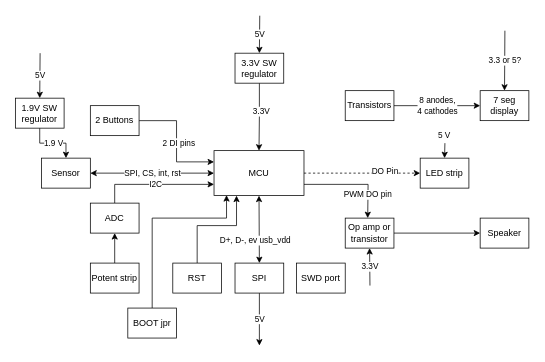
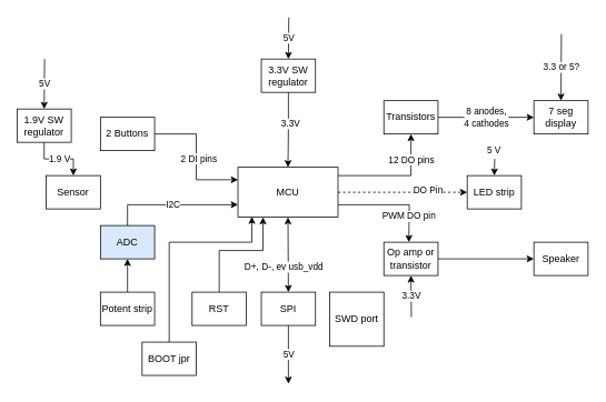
+ <mxCell id="2" style="edgeStyle=orthogonalEdgeStyle;rounded=0;orthogonalLoop=1;jettySize=auto;html=1;entryX=0.5;entryY=1;entryDx=0;entryDy=0;" edge="1" parent="1" source="7" target="13"><mxGeometry relative="1" as="geometry"><Array as="points"><mxPoint x="493" y="210" /></Array></mxGeometry></mxCell>
+ <mxCell id="3" value="12 DO pins" style="edgeLabel;html=1;align=center;verticalAlign=middle;resizable=0;points=[];" vertex="1" connectable="0" parent="2"><mxGeometry x="0.371" y="1" relative="1" as="geometry"><mxPoint x="0.99" y="-13.26" as="offset" /></mxGeometry></mxCell>
- <mxCell id="26" value="SPI, CS, int, rst" style="edgeStyle=orthogonalEdgeStyle;rounded=0;orthogonalLoop=1;jettySize=auto;html=1;entryX=0;entryY=0.5;entryDx=0;entryDy=0;startArrow=classic;startFill=1;" edge="1" parent="1" source="27" target="7"><mxGeometry relative="1" as="geometry" /></mxCell>
- <mxCell id="23" value="ADC" style="rounded=0;whiteSpace=wrap;html=1;" vertex="1" parent="1"><mxGeometry x="120" y="270" width="65" height="40" as="geometry" /></mxCell>
+ <mxCell id="23" value="ADC" style="rounded=0;whiteSpace=wrap;html=1;fillColor=#dae8fc;" vertex="1" parent="1"><mxGeometry x="120" y="270" width="65" height="40" as="geometry" /></mxCell>
- <mxCell id="39" value="SWD port" style="rounded=0;whiteSpace=wrap;html=1;" vertex="1" parent="1"><mxGeometry x="395" y="350" width="65" height="40" as="geometry" /></mxCell>
+ <mxCell id="39" value="SWD port" style="rounded=0;whiteSpace=wrap;html=1;" vertex="1" parent="1"><mxGeometry x="395" y="350" width="65" height="65" as="geometry" /></mxCell>
